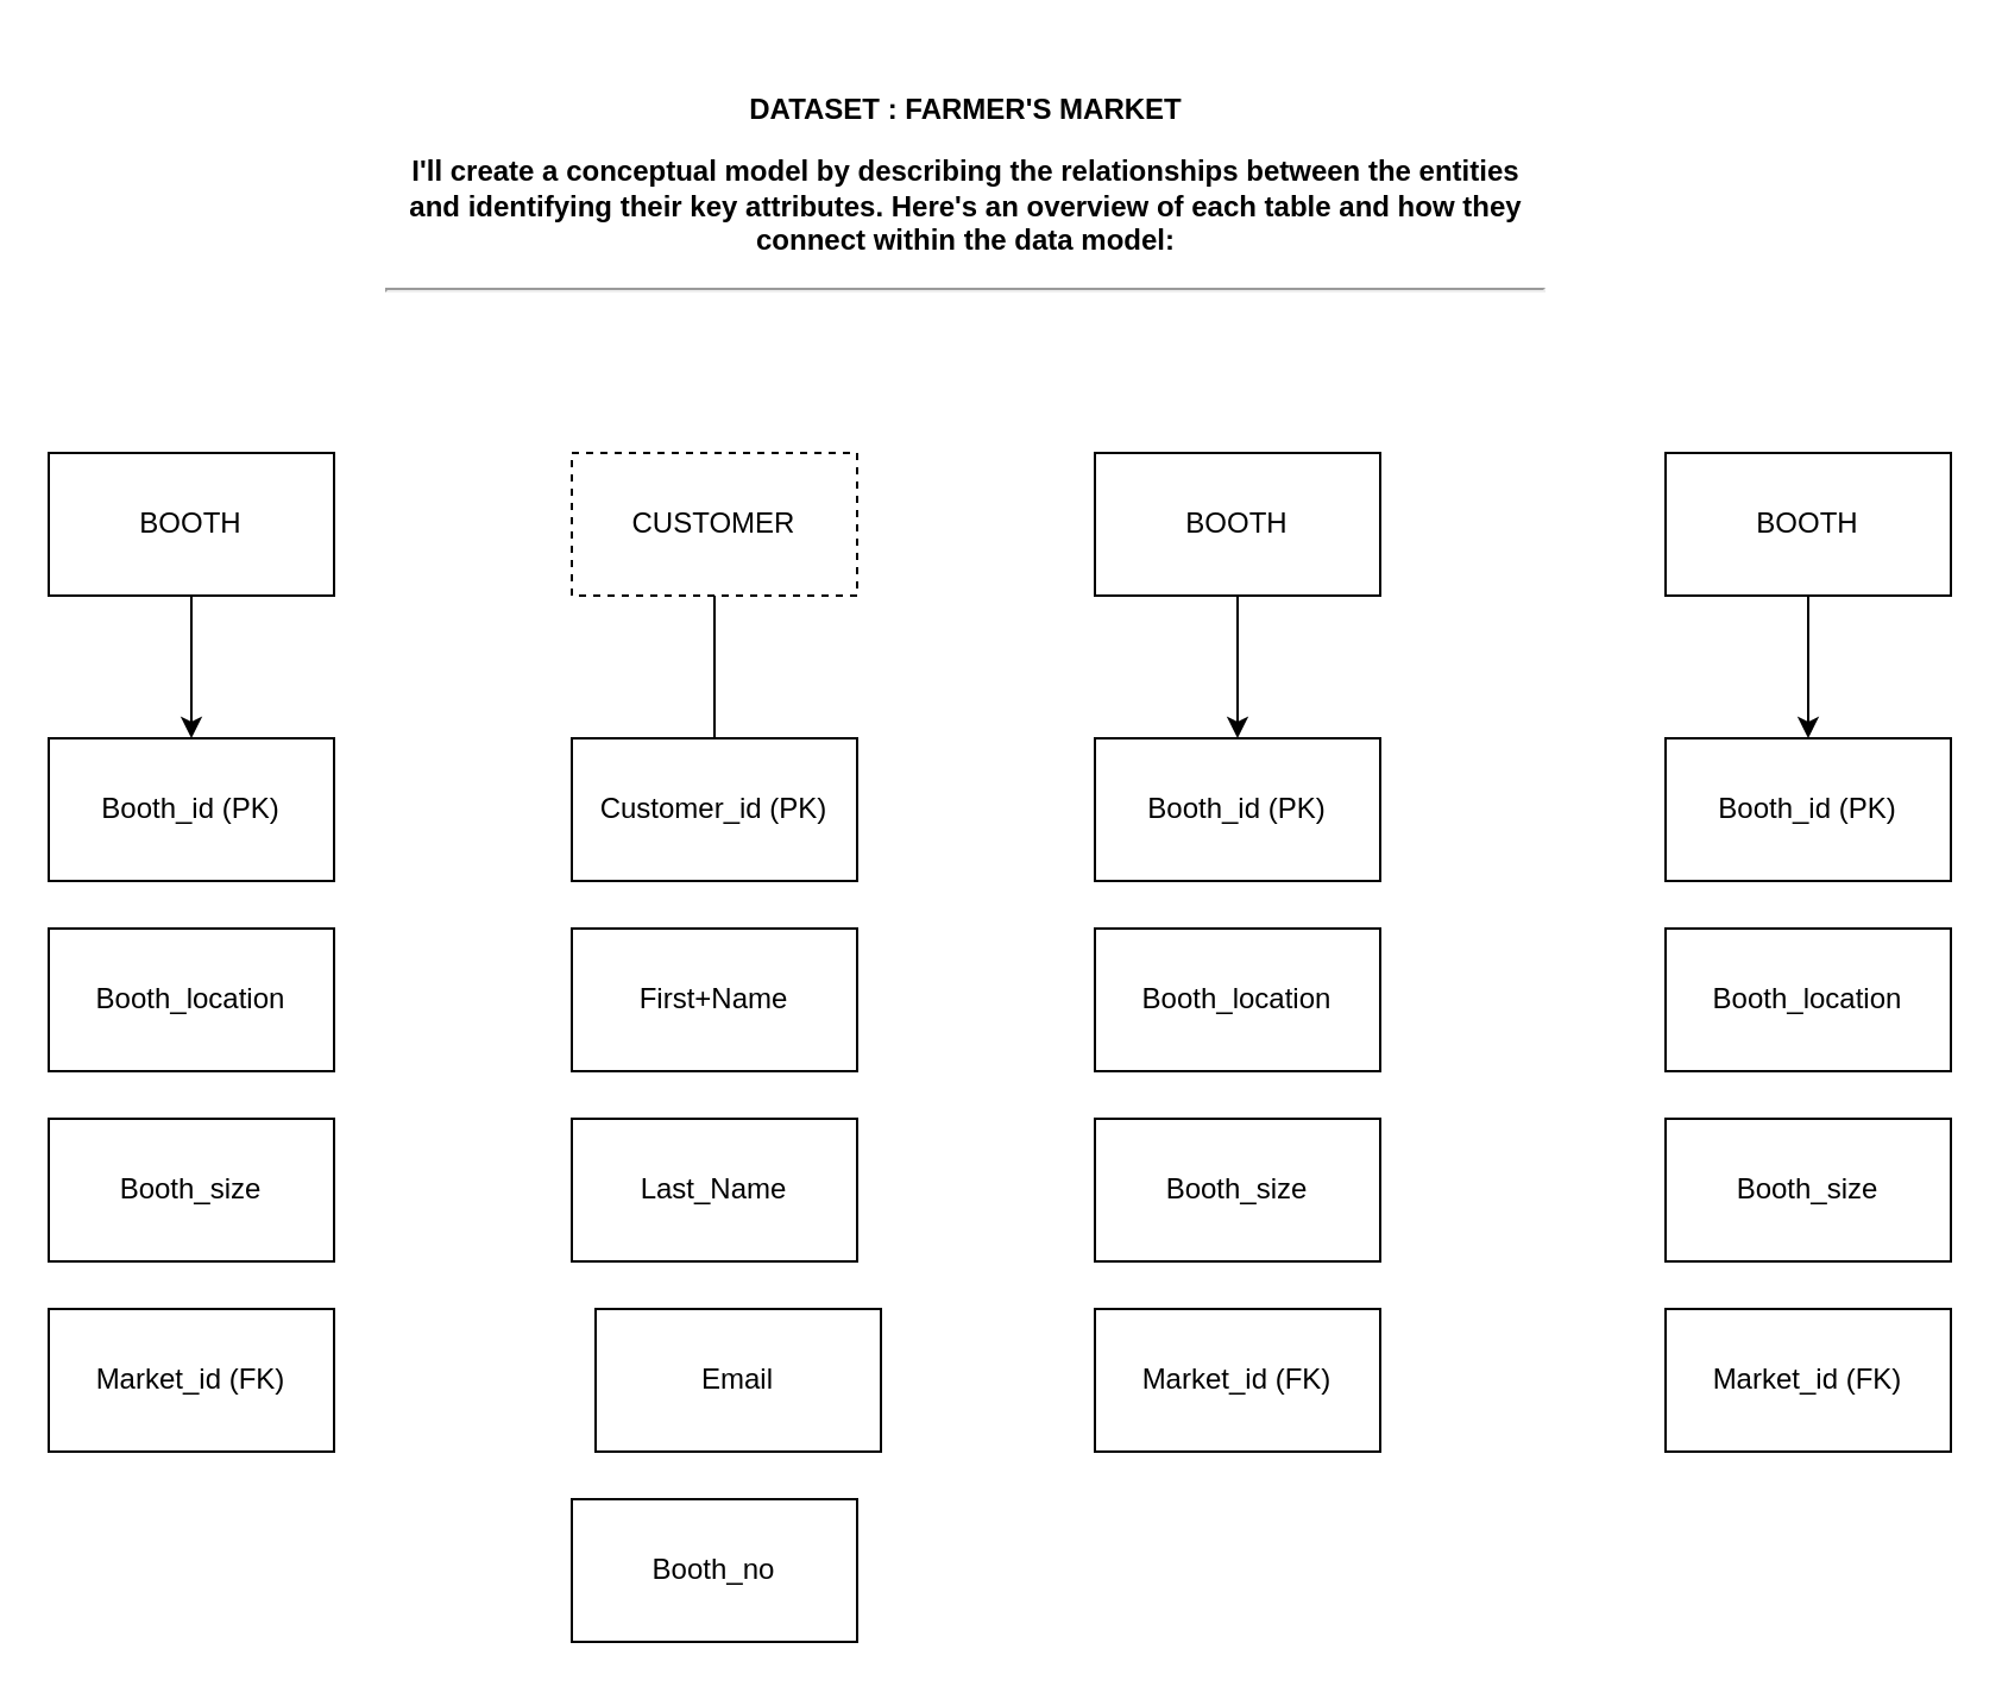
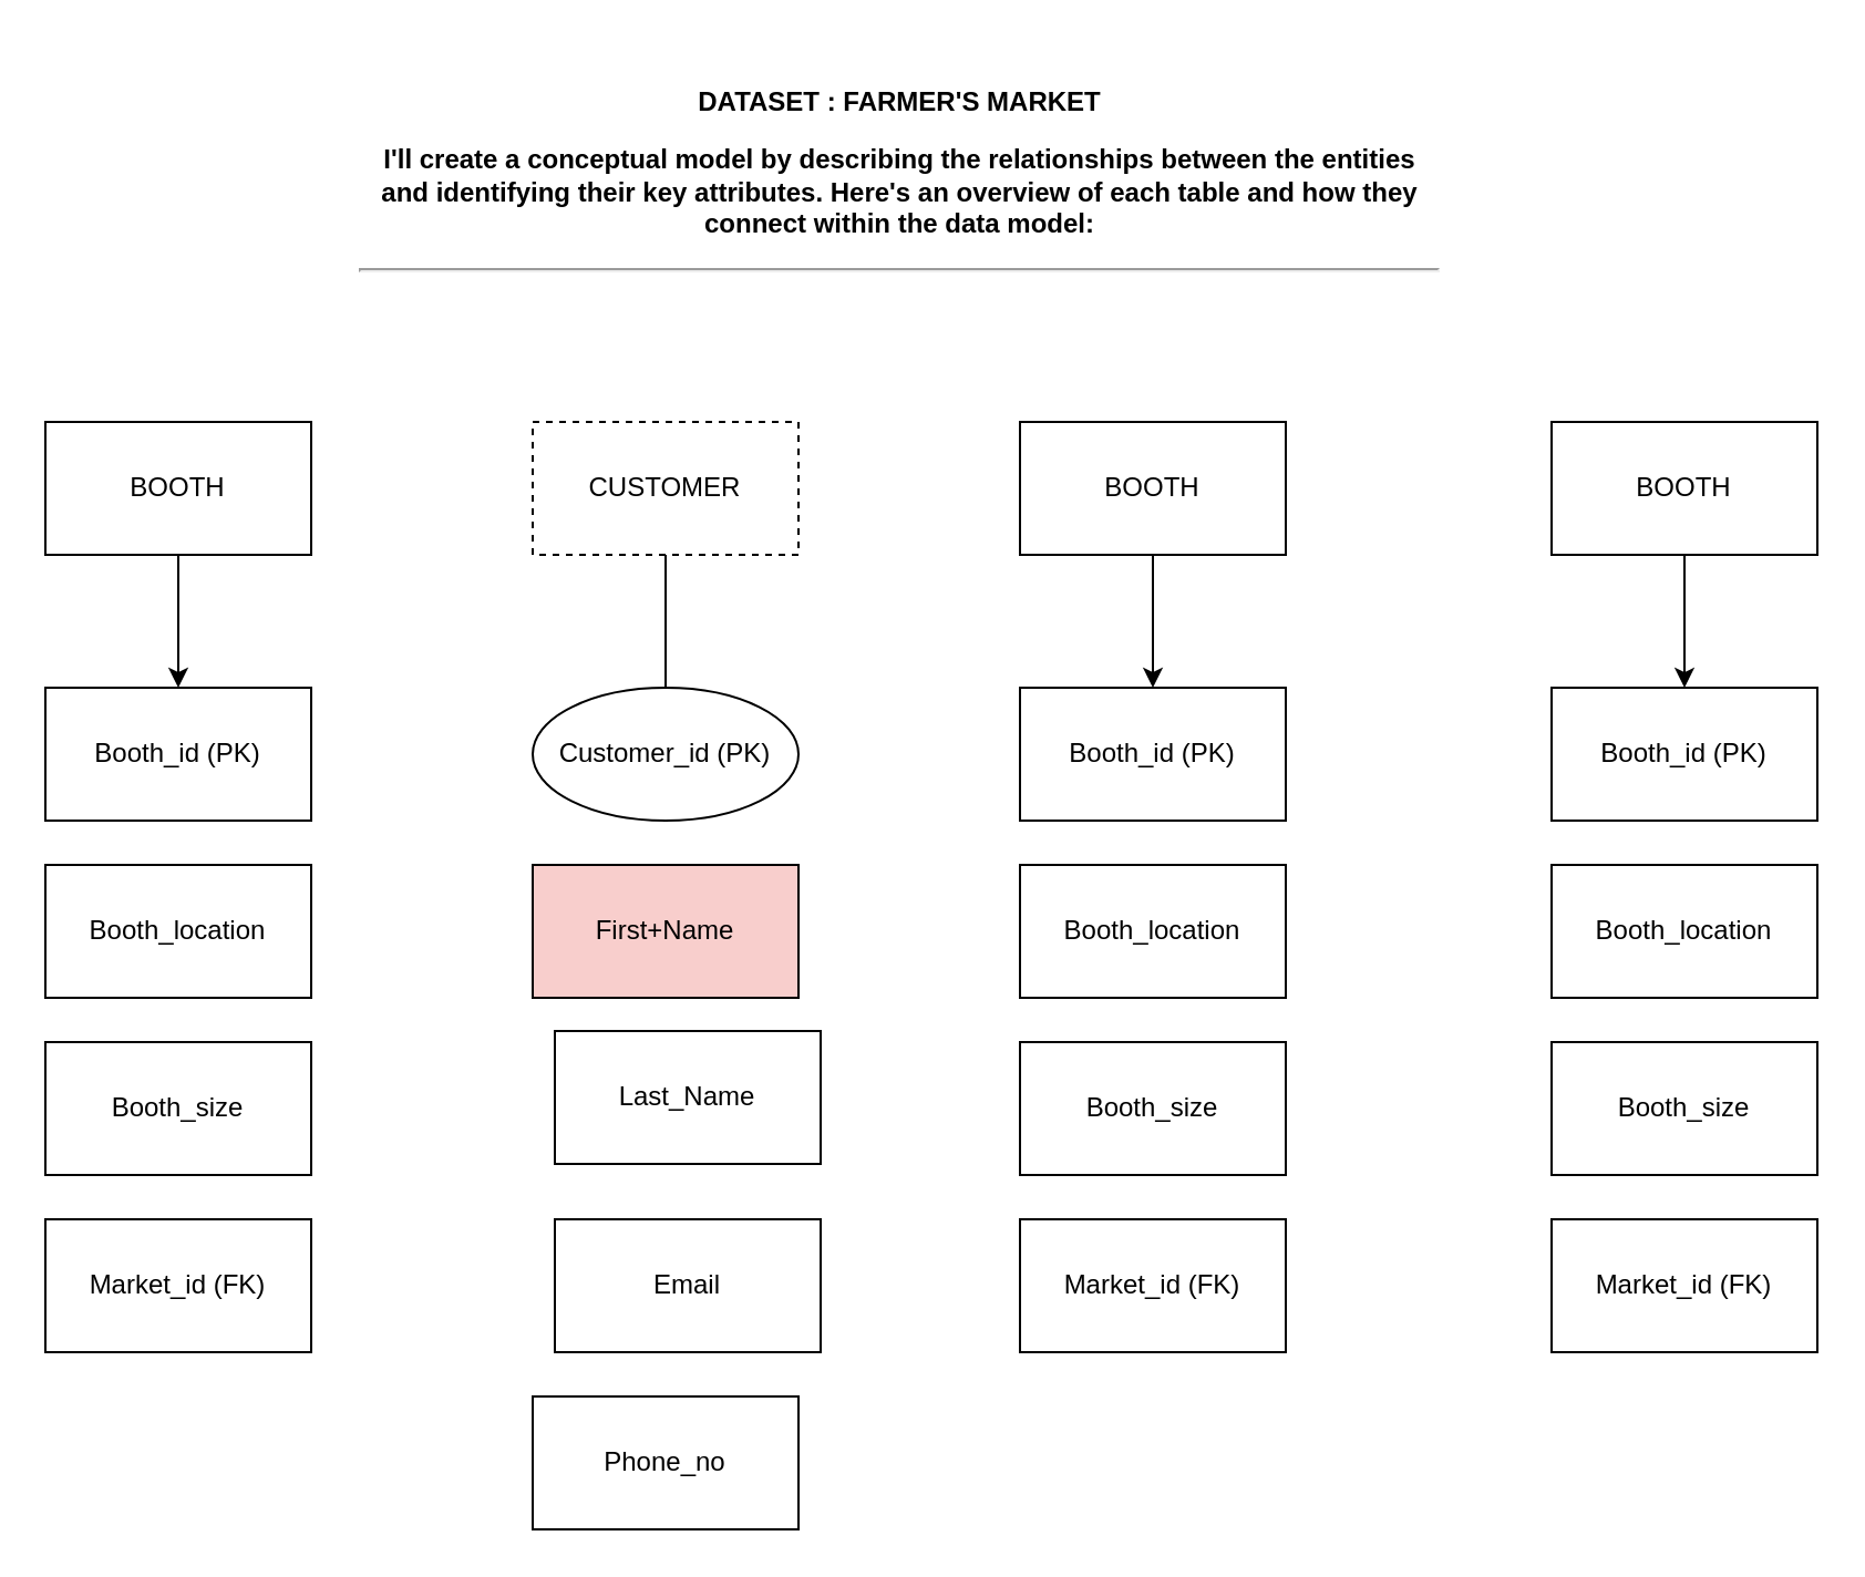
- <mxCell id="11" value="Customer_id (PK)" style="rounded=0;whiteSpace=wrap;html=1;" vertex="1" parent="1"><mxGeometry x="240" y="310" width="120" height="60" as="geometry" /></mxCell>
+ <mxCell id="11" value="Customer_id (PK)" style="ellipse;whiteSpace=wrap;html=1;" vertex="1" parent="1"><mxGeometry x="240" y="310" width="120" height="60" as="geometry" /></mxCell>
- <mxCell id="12" value="First+Name" style="rounded=0;whiteSpace=wrap;html=1;" vertex="1" parent="1"><mxGeometry x="240" y="390" width="120" height="60" as="geometry" /></mxCell>
+ <mxCell id="12" value="First+Name" style="rounded=0;whiteSpace=wrap;html=1;fillColor=#f8cecc;" vertex="1" parent="1"><mxGeometry x="240" y="390" width="120" height="60" as="geometry" /></mxCell>
- <mxCell id="13" value="Last_Name" style="rounded=0;whiteSpace=wrap;html=1;" vertex="1" parent="1"><mxGeometry x="240" y="470" width="120" height="60" as="geometry" /></mxCell>
+ <mxCell id="13" value="Last_Name" style="rounded=0;whiteSpace=wrap;html=1;" vertex="1" parent="1"><mxGeometry x="250" y="465" width="120" height="60" as="geometry" /></mxCell>
- <mxCell id="27" value="Booth_no" style="rounded=0;whiteSpace=wrap;html=1;" vertex="1" parent="1"><mxGeometry x="240" y="630" width="120" height="60" as="geometry" /></mxCell>
+ <mxCell id="27" value="Phone_no" style="rounded=0;whiteSpace=wrap;html=1;" vertex="1" parent="1"><mxGeometry x="240" y="630" width="120" height="60" as="geometry" /></mxCell>
